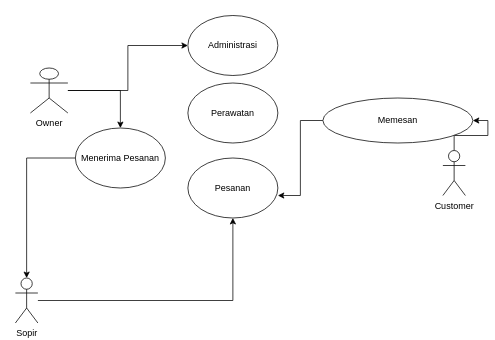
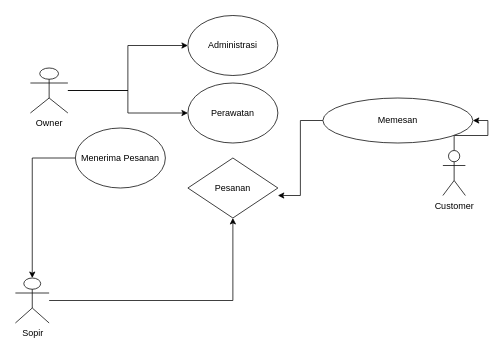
- <mxCell id="4" style="edgeStyle=orthogonalEdgeStyle;rounded=0;orthogonalLoop=1;jettySize=auto;html=1;entryX=0.5;entryY=0;entryDx=0;entryDy=0;" edge="1" parent="1" source="7" target="13"><mxGeometry relative="1" as="geometry" /></mxCell>
+ <mxCell id="6" style="edgeStyle=orthogonalEdgeStyle;rounded=0;orthogonalLoop=1;jettySize=auto;html=1;" edge="1" parent="1" source="7" target="11"><mxGeometry relative="1" as="geometry" /></mxCell>
- <mxCell id="14" value="Pesanan" style="ellipse;whiteSpace=wrap;html=1;" vertex="1" parent="1"><mxGeometry x="250" y="210" width="120" height="80" as="geometry" /></mxCell>
+ <mxCell id="14" value="Pesanan" style="rhombus;whiteSpace=wrap;html=1;" vertex="1" parent="1"><mxGeometry x="250" y="210" width="120" height="80" as="geometry" /></mxCell>
- <mxCell id="9" value="Sopir" style="shape=umlActor;verticalLabelPosition=bottom;verticalAlign=top;html=1;outlineConnect=0;" vertex="1" parent="1"><mxGeometry x="20" y="370" width="30" height="60" as="geometry" /></mxCell>
+ <mxCell id="9" value="Sopir" style="shape=umlActor;verticalLabelPosition=bottom;verticalAlign=top;html=1;outlineConnect=0;" vertex="1" parent="1"><mxGeometry x="20" y="370" width="45" height="60" as="geometry" /></mxCell>
